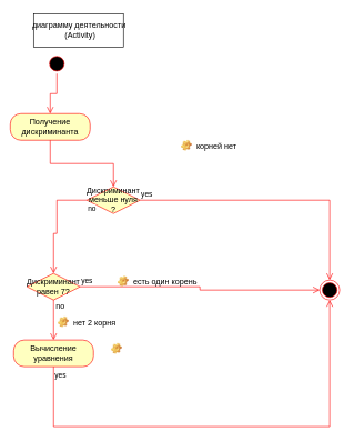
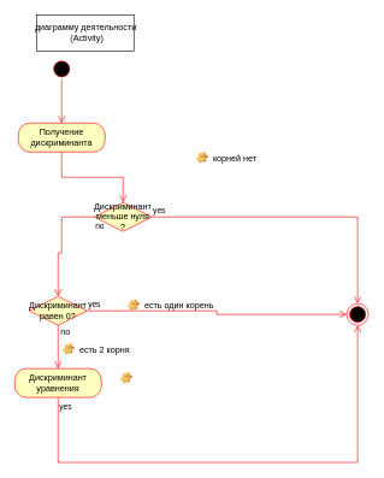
- <mxCell id="9" value="&lt;div&gt;Получение дискриминанта&lt;/div&gt;" style="rounded=1;whiteSpace=wrap;html=1;arcSize=40;fontColor=#000000;fillColor=#ffffc0;strokeColor=#ff0000;" vertex="1" parent="1"><mxGeometry x="15" y="170" width="120" height="40" as="geometry" /></mxCell>
+ <mxCell id="9" value="&lt;div&gt;Получение дискриминанта&lt;/div&gt;" style="rounded=1;whiteSpace=wrap;html=1;arcSize=40;fontColor=#000000;fillColor=#ffffc0;strokeColor=#ff0000;" vertex="1" parent="1"><mxGeometry x="25" y="170" width="120" height="40" as="geometry" /></mxCell>
- <mxCell id="12" value="Дискриминант равен 7?" style="rhombus;whiteSpace=wrap;html=1;fillColor=#ffffc0;strokeColor=#ff0000;" vertex="1" parent="1"><mxGeometry x="40" y="410" width="80" height="40" as="geometry" /></mxCell>
+ <mxCell id="12" value="Дискриминант равен 0?" style="rhombus;whiteSpace=wrap;html=1;fillColor=#ffffc0;strokeColor=#ff0000;" vertex="1" parent="1"><mxGeometry x="40" y="410" width="80" height="40" as="geometry" /></mxCell>
- <mxCell id="20" value="нет 2 корня" style="label;fontStyle=0;strokeColor=none;fillColor=none;align=left;verticalAlign=top;overflow=hidden;spacingLeft=28;spacingRight=4;rotatable=0;points=[[0,0.5],[1,0.5]];portConstraint=eastwest;imageWidth=16;imageHeight=16;image=img/clipart/Gear_128x128.png" vertex="1" parent="1"><mxGeometry x="80" y="470" width="140" height="26" as="geometry" /></mxCell>
+ <mxCell id="20" value="есть 2 корня" style="label;fontStyle=0;strokeColor=none;fillColor=none;align=left;verticalAlign=top;overflow=hidden;spacingLeft=28;spacingRight=4;rotatable=0;points=[[0,0.5],[1,0.5]];portConstraint=eastwest;imageWidth=16;imageHeight=16;image=img/clipart/Gear_128x128.png" vertex="1" parent="1"><mxGeometry x="80" y="470" width="140" height="26" as="geometry" /></mxCell>
- <mxCell id="19" value="&lt;div&gt;Вычисление уравнения&lt;/div&gt;" style="rounded=1;whiteSpace=wrap;html=1;arcSize=40;fontColor=#000000;fillColor=#ffffc0;strokeColor=#ff0000;" vertex="1" parent="1"><mxGeometry x="20" y="510" width="120" height="40" as="geometry" /></mxCell>
+ <mxCell id="19" value="&lt;div&gt;Дискриминант уравнения&lt;/div&gt;" style="rounded=1;whiteSpace=wrap;html=1;arcSize=40;fontColor=#000000;fillColor=#ffffc0;strokeColor=#ff0000;" vertex="1" parent="1"><mxGeometry x="20" y="510" width="120" height="40" as="geometry" /></mxCell>
